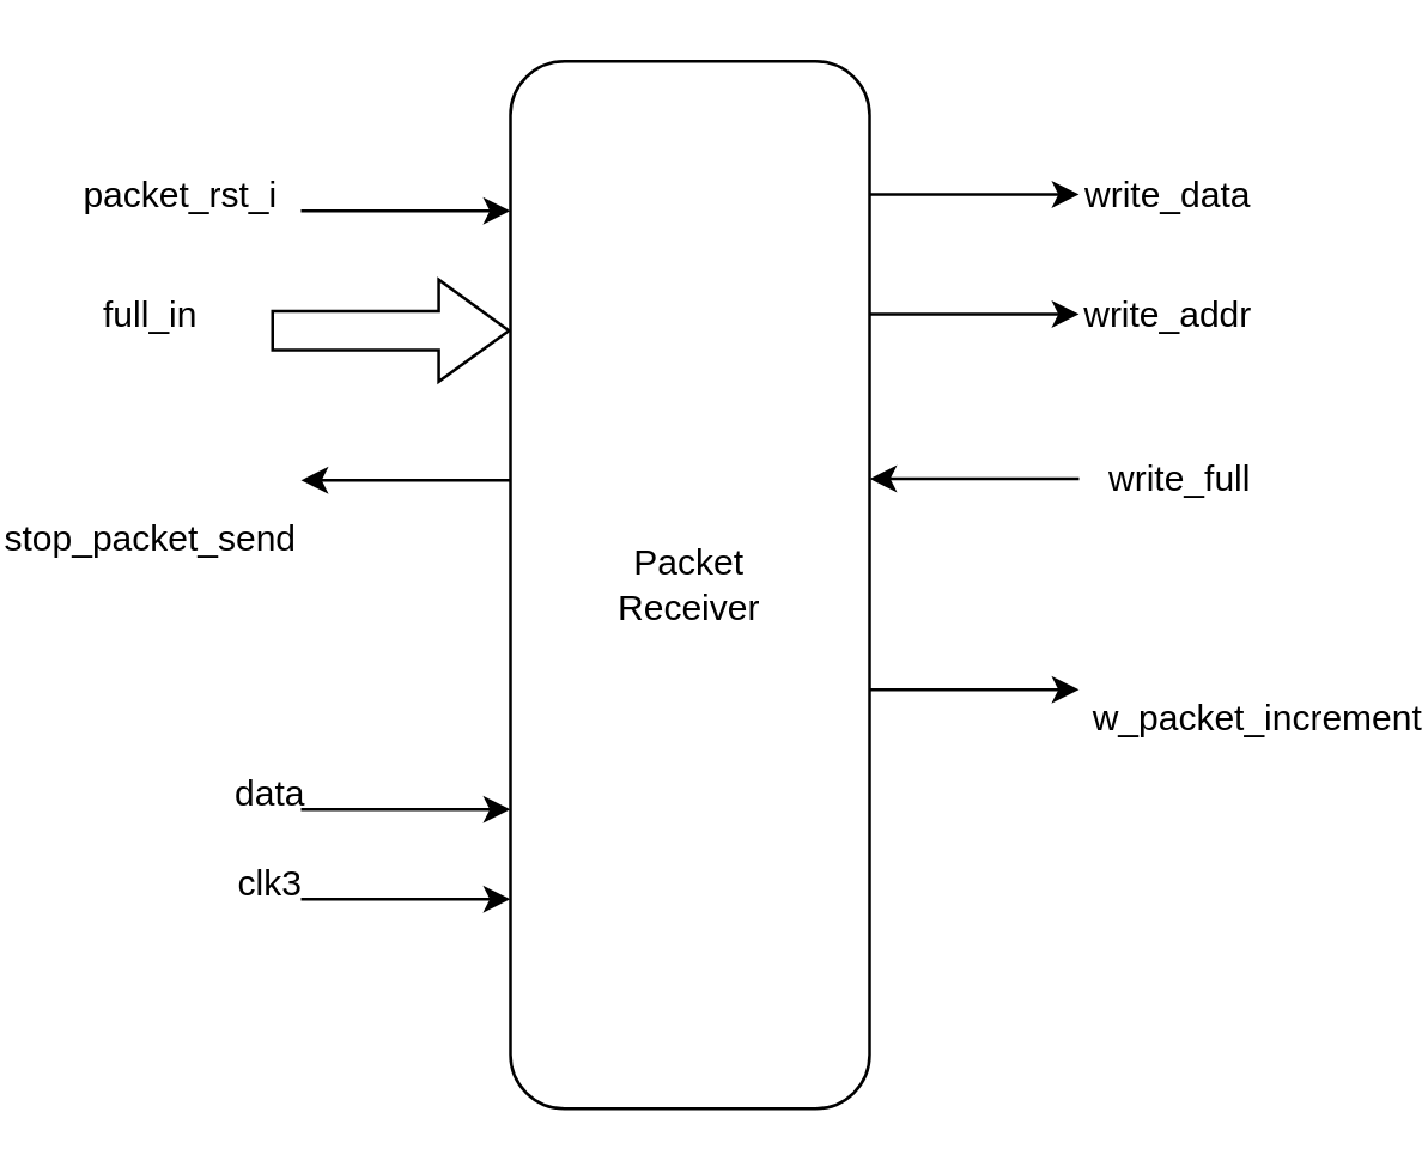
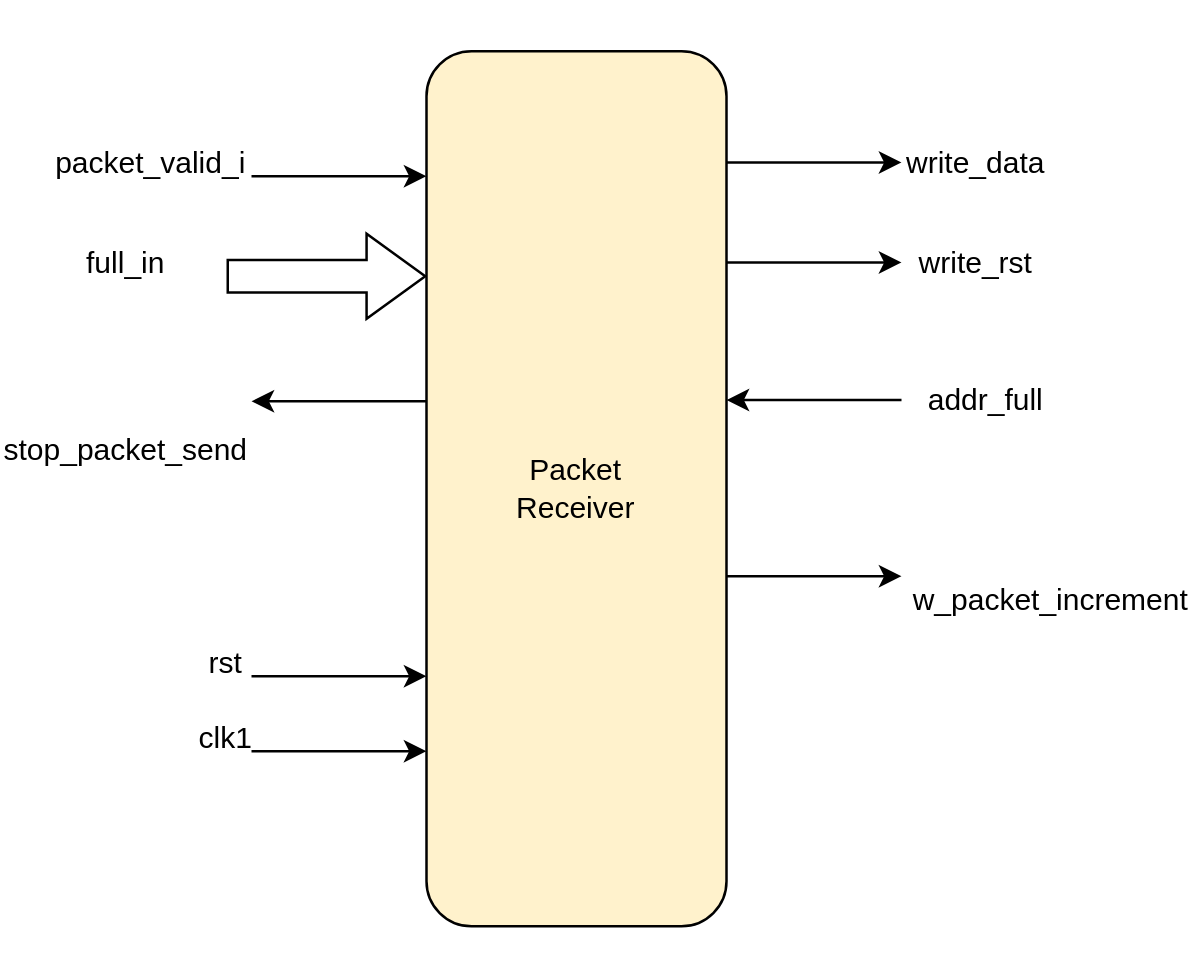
- <mxCell id="3" value="packet_rst_i" style="text;html=1;strokeColor=none;fillColor=none;align=center;verticalAlign=middle;whiteSpace=wrap;rounded=0;" vertex="1" parent="1"><mxGeometry x="30" y="50" width="60" height="30" as="geometry" /></mxCell>
+ <mxCell id="3" value="packet_valid_i" style="text;html=1;strokeColor=none;fillColor=none;align=center;verticalAlign=middle;whiteSpace=wrap;rounded=0;" vertex="1" parent="1"><mxGeometry x="30" y="50" width="60" height="30" as="geometry" /></mxCell>
- <mxCell id="18" value="write_addr" style="text;html=1;strokeColor=none;fillColor=none;align=center;verticalAlign=middle;whiteSpace=wrap;rounded=0;" vertex="1" parent="1"><mxGeometry x="360" y="90" width="60" height="30" as="geometry" /></mxCell>
+ <mxCell id="18" value="write_rst" style="text;html=1;strokeColor=none;fillColor=none;align=center;verticalAlign=middle;whiteSpace=wrap;rounded=0;" vertex="1" parent="1"><mxGeometry x="360" y="90" width="60" height="30" as="geometry" /></mxCell>
- <mxCell id="19" value="write_full" style="text;html=1;strokeColor=none;fillColor=none;align=center;verticalAlign=middle;whiteSpace=wrap;rounded=0;" vertex="1" parent="1"><mxGeometry x="364" y="145" width="60" height="30" as="geometry" /></mxCell>
+ <mxCell id="19" value="addr_full" style="text;html=1;strokeColor=none;fillColor=none;align=center;verticalAlign=middle;whiteSpace=wrap;rounded=0;" vertex="1" parent="1"><mxGeometry x="364" y="145" width="60" height="30" as="geometry" /></mxCell>
- <mxCell id="12" value="Packet&lt;br&gt;Receiver" style="rounded=1;whiteSpace=wrap;html=1;" vertex="1" parent="1"><mxGeometry x="170" y="20" width="120" height="350" as="geometry" /></mxCell>
+ <mxCell id="12" value="Packet&lt;br&gt;Receiver" style="rounded=1;whiteSpace=wrap;html=1;fillColor=#fff2cc;" vertex="1" parent="1"><mxGeometry x="170" y="20" width="120" height="350" as="geometry" /></mxCell>
- <mxCell id="10" value="data" style="text;html=1;strokeColor=none;fillColor=none;align=center;verticalAlign=middle;whiteSpace=wrap;rounded=0;" vertex="1" parent="1"><mxGeometry x="60" y="250" width="60" height="30" as="geometry" /></mxCell>
+ <mxCell id="10" value="rst" style="text;html=1;strokeColor=none;fillColor=none;align=center;verticalAlign=middle;whiteSpace=wrap;rounded=0;" vertex="1" parent="1"><mxGeometry x="60" y="250" width="60" height="30" as="geometry" /></mxCell>
- <mxCell id="11" value="clk3" style="text;html=1;strokeColor=none;fillColor=none;align=center;verticalAlign=middle;whiteSpace=wrap;rounded=0;" vertex="1" parent="1"><mxGeometry x="60" y="280" width="60" height="30" as="geometry" /></mxCell>
+ <mxCell id="11" value="clk1" style="text;html=1;strokeColor=none;fillColor=none;align=center;verticalAlign=middle;whiteSpace=wrap;rounded=0;" vertex="1" parent="1"><mxGeometry x="60" y="280" width="60" height="30" as="geometry" /></mxCell>
